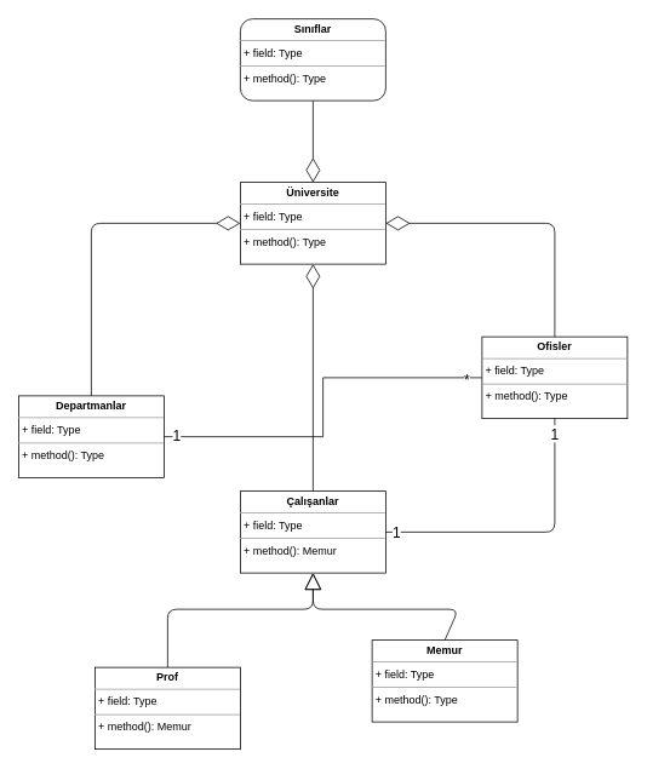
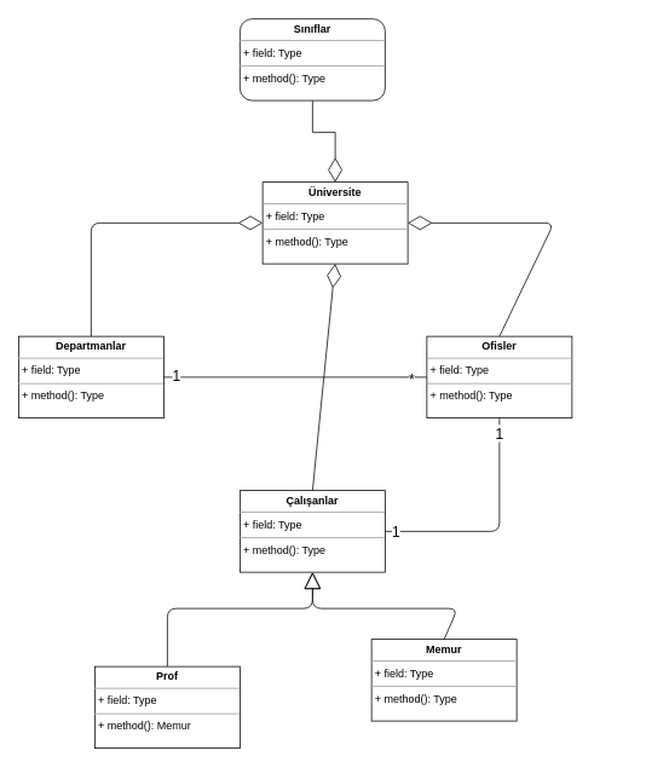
- <mxCell id="2" value="&lt;p style=&quot;margin:0px;margin-top:4px;text-align:center;&quot;&gt;&lt;b&gt;Üniversite&lt;/b&gt;&lt;/p&gt;&lt;hr size=&quot;1&quot;&gt;&lt;p style=&quot;margin:0px;margin-left:4px;&quot;&gt;+ field: Type&lt;/p&gt;&lt;hr size=&quot;1&quot;&gt;&lt;p style=&quot;margin:0px;margin-left:4px;&quot;&gt;+ method(): Type&lt;/p&gt;" style="verticalAlign=top;align=left;overflow=fill;fontSize=12;fontFamily=Helvetica;html=1;whiteSpace=wrap;" vertex="1" parent="1"><mxGeometry x="264" y="200" width="160" height="90" as="geometry" /></mxCell>
+ <mxCell id="2" value="&lt;p style=&quot;margin:0px;margin-top:4px;text-align:center;&quot;&gt;&lt;b&gt;Üniversite&lt;/b&gt;&lt;/p&gt;&lt;hr size=&quot;1&quot;&gt;&lt;p style=&quot;margin:0px;margin-left:4px;&quot;&gt;+ field: Type&lt;/p&gt;&lt;hr size=&quot;1&quot;&gt;&lt;p style=&quot;margin:0px;margin-left:4px;&quot;&gt;+ method(): Type&lt;/p&gt;" style="verticalAlign=top;align=left;overflow=fill;fontSize=12;fontFamily=Helvetica;html=1;whiteSpace=wrap;" vertex="1" parent="1"><mxGeometry x="289" y="200" width="160" height="90" as="geometry" /></mxCell>
- <mxCell id="6" value="&lt;p style=&quot;margin:0px;margin-top:4px;text-align:center;&quot;&gt;&lt;b&gt;Ofisler&lt;/b&gt;&lt;/p&gt;&lt;hr size=&quot;1&quot;&gt;&lt;p style=&quot;margin:0px;margin-left:4px;&quot;&gt;+ field: Type&lt;/p&gt;&lt;hr size=&quot;1&quot;&gt;&lt;p style=&quot;margin:0px;margin-left:4px;&quot;&gt;+ method(): Type&lt;/p&gt;" style="verticalAlign=top;align=left;overflow=fill;fontSize=12;fontFamily=Helvetica;html=1;whiteSpace=wrap;" vertex="1" parent="1"><mxGeometry x="530" y="370" width="160" height="90" as="geometry" /></mxCell>
+ <mxCell id="6" value="&lt;p style=&quot;margin:0px;margin-top:4px;text-align:center;&quot;&gt;&lt;b&gt;Ofisler&lt;/b&gt;&lt;/p&gt;&lt;hr size=&quot;1&quot;&gt;&lt;p style=&quot;margin:0px;margin-left:4px;&quot;&gt;+ field: Type&lt;/p&gt;&lt;hr size=&quot;1&quot;&gt;&lt;p style=&quot;margin:0px;margin-left:4px;&quot;&gt;+ method(): Type&lt;/p&gt;" style="verticalAlign=top;align=left;overflow=fill;fontSize=12;fontFamily=Helvetica;html=1;whiteSpace=wrap;" vertex="1" parent="1"><mxGeometry x="470" y="370" width="160" height="90" as="geometry" /></mxCell>
- <mxCell id="5" value="&lt;p style=&quot;margin:0px;margin-top:4px;text-align:center;&quot;&gt;&lt;b&gt;Departmanlar&lt;/b&gt;&lt;/p&gt;&lt;hr size=&quot;1&quot;&gt;&lt;p style=&quot;margin:0px;margin-left:4px;&quot;&gt;+ field: Type&lt;/p&gt;&lt;hr size=&quot;1&quot;&gt;&lt;p style=&quot;margin:0px;margin-left:4px;&quot;&gt;+ method(): Type&lt;/p&gt;" style="verticalAlign=top;align=left;overflow=fill;fontSize=12;fontFamily=Helvetica;html=1;whiteSpace=wrap;" vertex="1" parent="1"><mxGeometry x="20" y="435" width="160" height="90" as="geometry" /></mxCell>
+ <mxCell id="5" value="&lt;p style=&quot;margin:0px;margin-top:4px;text-align:center;&quot;&gt;&lt;b&gt;Departmanlar&lt;/b&gt;&lt;/p&gt;&lt;hr size=&quot;1&quot;&gt;&lt;p style=&quot;margin:0px;margin-left:4px;&quot;&gt;+ field: Type&lt;/p&gt;&lt;hr size=&quot;1&quot;&gt;&lt;p style=&quot;margin:0px;margin-left:4px;&quot;&gt;+ method(): Type&lt;/p&gt;" style="verticalAlign=top;align=left;overflow=fill;fontSize=12;fontFamily=Helvetica;html=1;whiteSpace=wrap;" vertex="1" parent="1"><mxGeometry x="20" y="370" width="160" height="90" as="geometry" /></mxCell>
- <mxCell id="7" value="&lt;p style=&quot;margin:0px;margin-top:4px;text-align:center;&quot;&gt;&lt;b&gt;Çalışanlar&lt;/b&gt;&lt;/p&gt;&lt;hr size=&quot;1&quot;&gt;&lt;p style=&quot;margin:0px;margin-left:4px;&quot;&gt;+ field: Type&lt;/p&gt;&lt;hr size=&quot;1&quot;&gt;&lt;p style=&quot;margin:0px;margin-left:4px;&quot;&gt;+ method(): Memur&lt;/p&gt;" style="verticalAlign=top;align=left;overflow=fill;fontSize=12;fontFamily=Helvetica;html=1;whiteSpace=wrap;" vertex="1" parent="1"><mxGeometry x="264" y="540" width="160" height="90" as="geometry" /></mxCell>
+ <mxCell id="7" value="&lt;p style=&quot;margin:0px;margin-top:4px;text-align:center;&quot;&gt;&lt;b&gt;Çalışanlar&lt;/b&gt;&lt;/p&gt;&lt;hr size=&quot;1&quot;&gt;&lt;p style=&quot;margin:0px;margin-left:4px;&quot;&gt;+ field: Type&lt;/p&gt;&lt;hr size=&quot;1&quot;&gt;&lt;p style=&quot;margin:0px;margin-left:4px;&quot;&gt;+ method(): Type&lt;/p&gt;" style="verticalAlign=top;align=left;overflow=fill;fontSize=12;fontFamily=Helvetica;html=1;whiteSpace=wrap;" vertex="1" parent="1"><mxGeometry x="264" y="540" width="160" height="90" as="geometry" /></mxCell>
